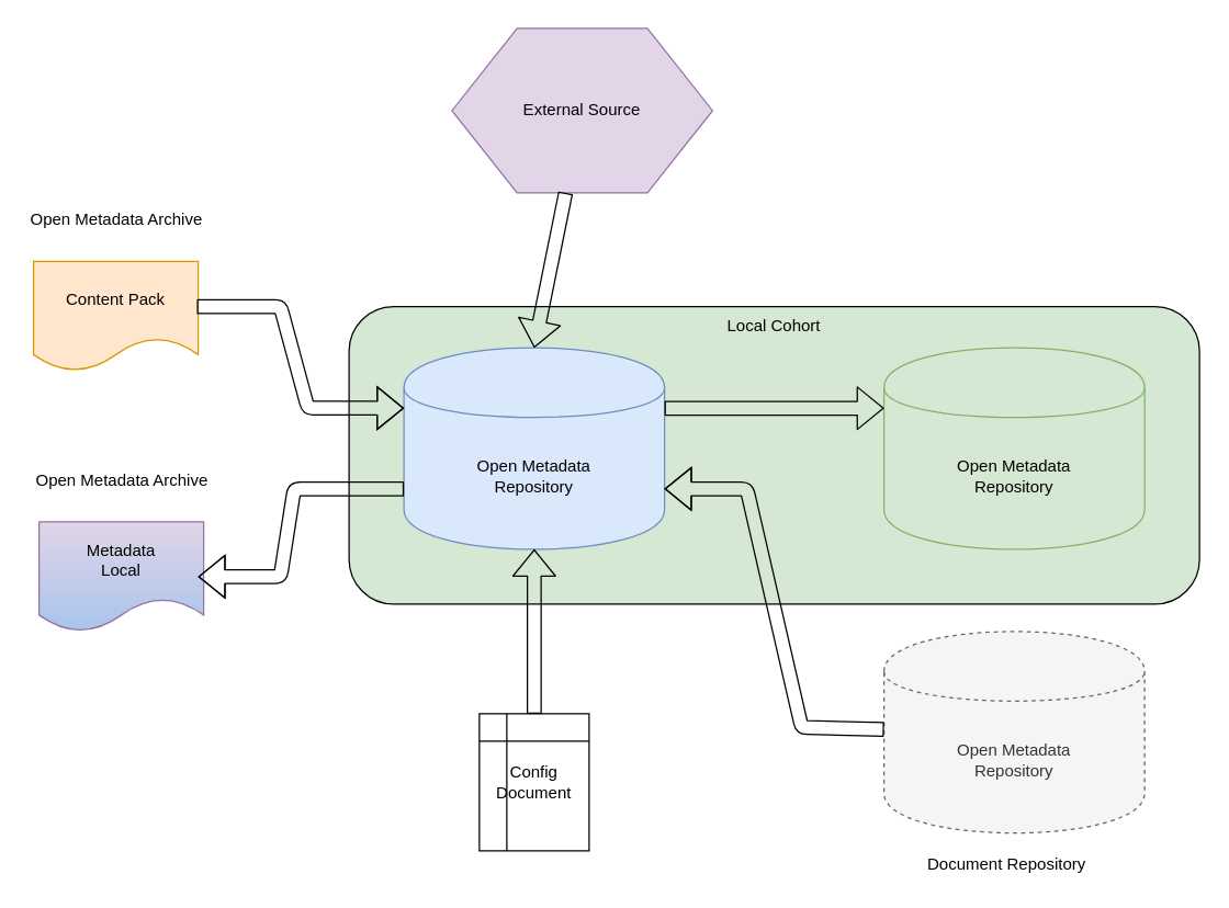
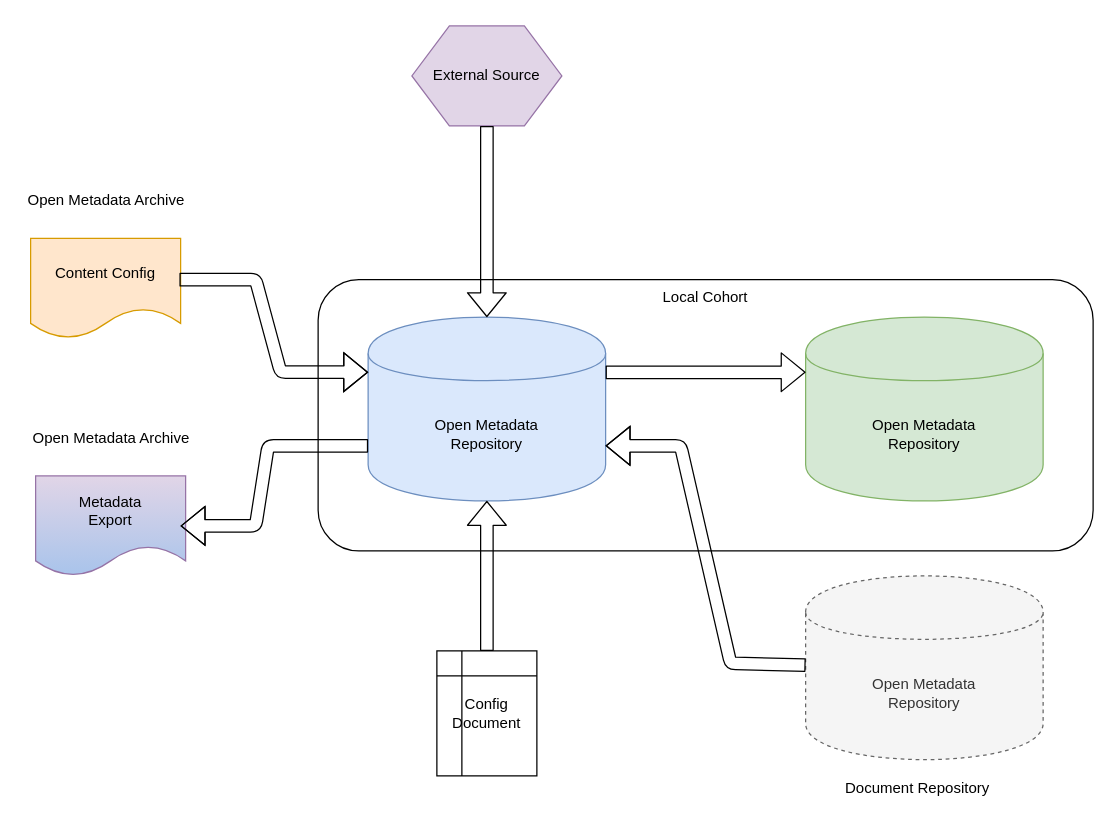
- <mxCell id="9" value="External Source" style="shape=hexagon;perimeter=hexagonPerimeter2;whiteSpace=wrap;html=1;fillColor=#e1d5e7;strokeColor=#9673a6;" parent="1" vertex="1"><mxGeometry x="329" y="20" width="190" height="120" as="geometry" /></mxCell>
+ <mxCell id="9" value="External Source" style="shape=hexagon;perimeter=hexagonPerimeter2;whiteSpace=wrap;html=1;fillColor=#e1d5e7;strokeColor=#9673a6;" parent="1" vertex="1"><mxGeometry x="329" y="20" width="120" height="80" as="geometry" /></mxCell>
- <mxCell id="3" value="Content Pack" style="shape=document;whiteSpace=wrap;html=1;boundedLbl=1;fillColor=#ffe6cc;strokeColor=#d79b00;" parent="1" vertex="1"><mxGeometry x="24" y="190" width="120" height="80" as="geometry" /></mxCell>
+ <mxCell id="3" value="Content Config" style="shape=document;whiteSpace=wrap;html=1;boundedLbl=1;fillColor=#ffe6cc;strokeColor=#d79b00;" parent="1" vertex="1"><mxGeometry x="24" y="190" width="120" height="80" as="geometry" /></mxCell>
- <mxCell id="2" value="Local Cohort" style="rounded=1;whiteSpace=wrap;html=1;verticalAlign=top;fillColor=#d5e8d4;" parent="1" vertex="1"><mxGeometry x="254" y="223" width="620" height="217" as="geometry" /></mxCell>
+ <mxCell id="2" value="Local Cohort" style="rounded=1;whiteSpace=wrap;html=1;verticalAlign=top;" parent="1" vertex="1"><mxGeometry x="254" y="223" width="620" height="217" as="geometry" /></mxCell>
- <mxCell id="5" value="Metadata&lt;br&gt;Local&lt;br&gt;" style="shape=document;whiteSpace=wrap;html=1;boundedLbl=1;fillColor=#e1d5e7;strokeColor=#9673a6;gradientColor=#A9C4EB;" parent="1" vertex="1"><mxGeometry x="28" y="380" width="120" height="80" as="geometry" /></mxCell>
+ <mxCell id="5" value="Metadata&lt;br&gt;Export&lt;br&gt;" style="shape=document;whiteSpace=wrap;html=1;boundedLbl=1;fillColor=#e1d5e7;strokeColor=#9673a6;gradientColor=#A9C4EB;" parent="1" vertex="1"><mxGeometry x="28" y="380" width="120" height="80" as="geometry" /></mxCell>
